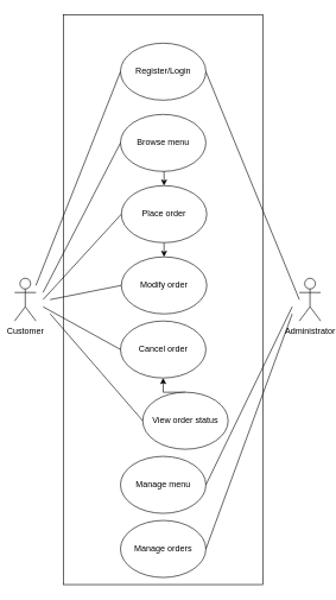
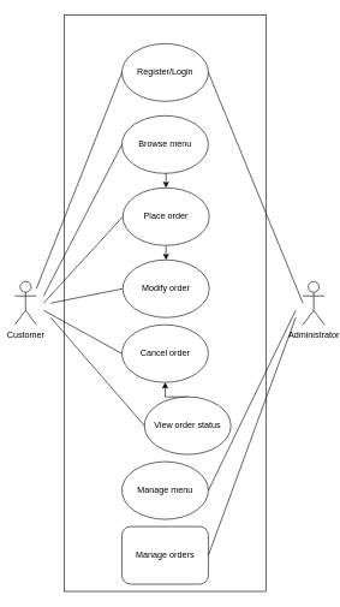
- <mxCell id="15" value="Manage orders" style="ellipse;whiteSpace=wrap;html=1;" parent="1" vertex="1"><mxGeometry x="168.75" y="730" width="120" height="80" as="geometry" /></mxCell>
+ <mxCell id="15" value="Manage orders" style="whiteSpace=wrap;html=1;rounded=1;" parent="1" vertex="1"><mxGeometry x="168.75" y="730" width="120" height="80" as="geometry" /></mxCell>
